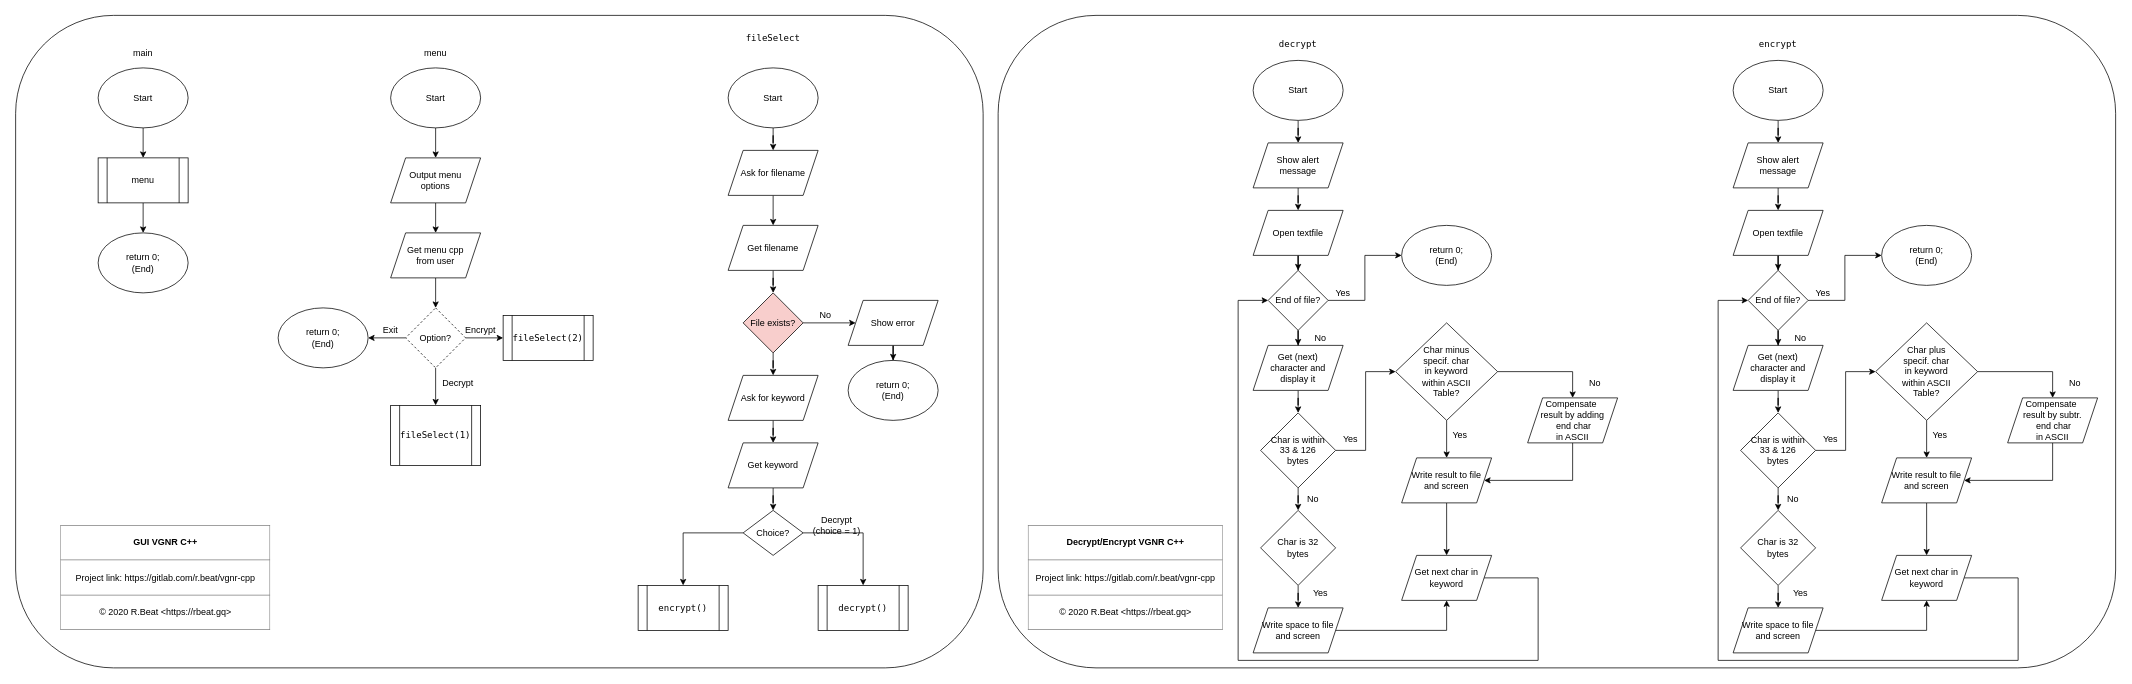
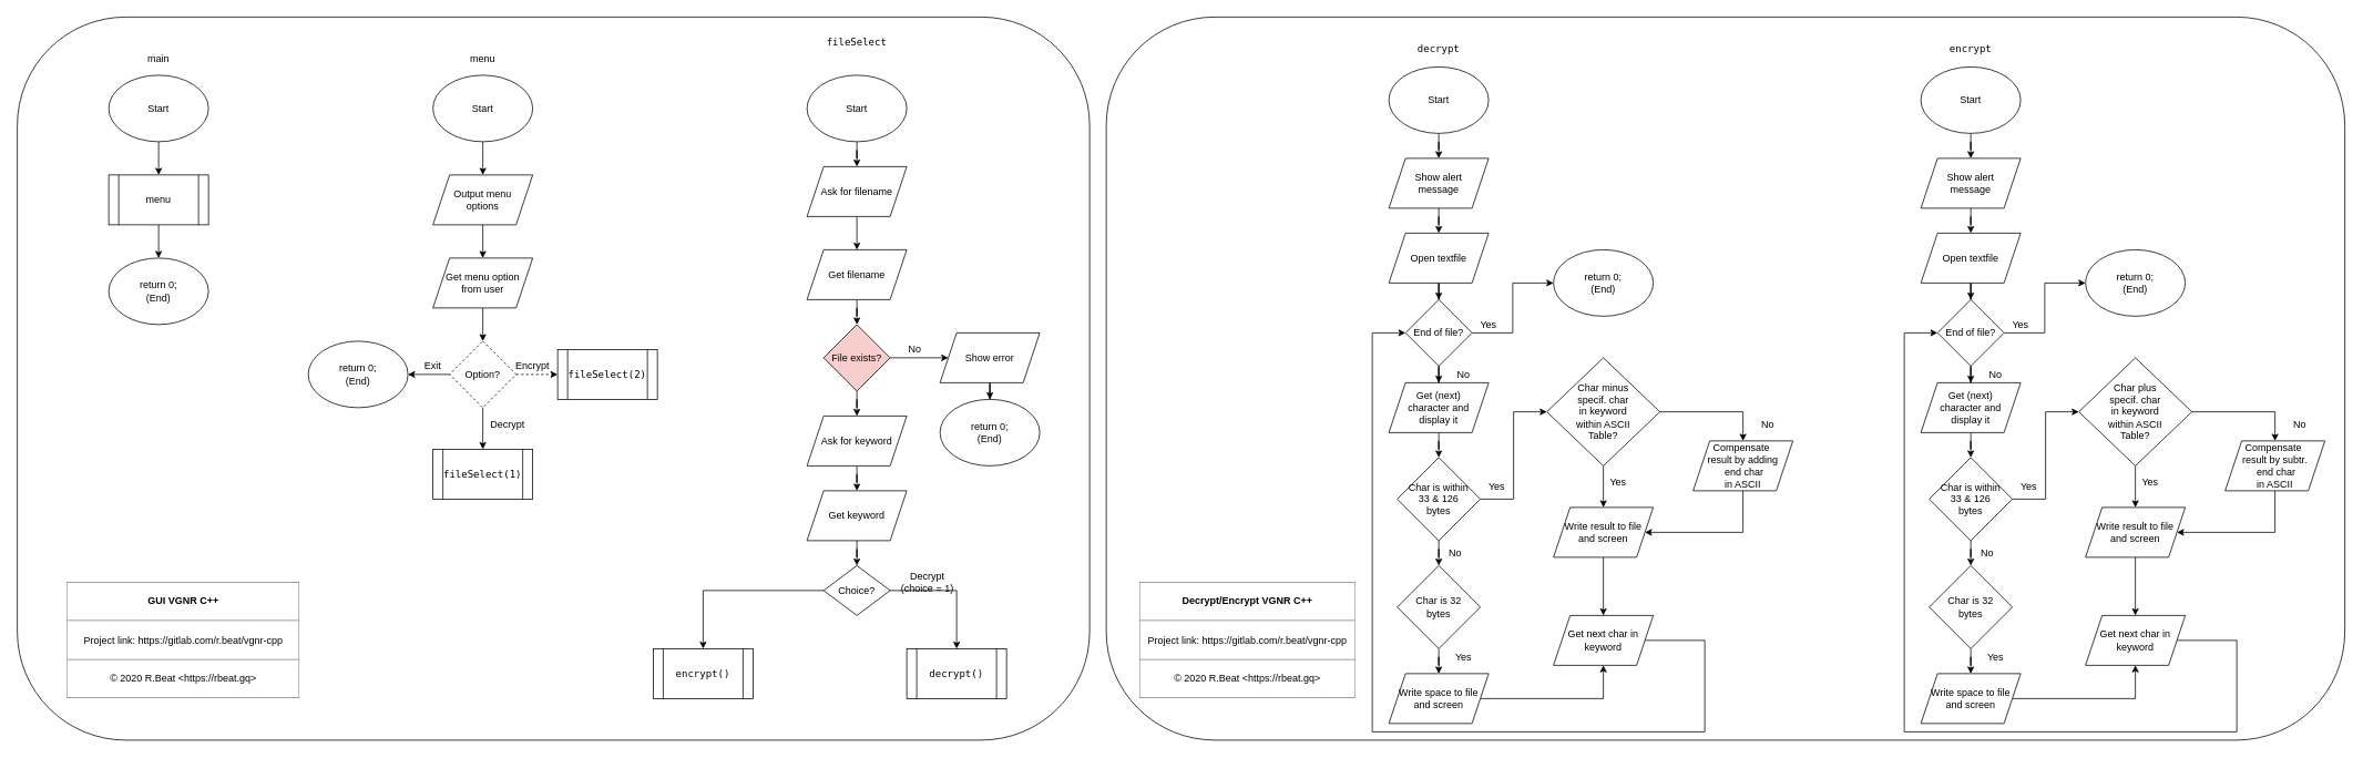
- <mxCell id="15" value="Get menu cpp&lt;br&gt;from user" style="shape=parallelogram;perimeter=parallelogramPerimeter;whiteSpace=wrap;html=1;fixedSize=1;" vertex="1" parent="1"><mxGeometry x="520" y="310" width="120" height="60" as="geometry" /></mxCell>
+ <mxCell id="15" value="Get menu option&lt;br&gt;from user" style="shape=parallelogram;perimeter=parallelogramPerimeter;whiteSpace=wrap;html=1;fixedSize=1;" vertex="1" parent="1"><mxGeometry x="520" y="310" width="120" height="60" as="geometry" /></mxCell>
- <mxCell id="18" value="" style="edgeStyle=orthogonalEdgeStyle;rounded=0;orthogonalLoop=1;jettySize=auto;html=1;" edge="1" parent="1" source="19" target="24"><mxGeometry relative="1" as="geometry" /></mxCell>
+ <mxCell id="18" value="" style="edgeStyle=orthogonalEdgeStyle;rounded=0;orthogonalLoop=1;jettySize=auto;html=1;dashed=1;" edge="1" parent="1" source="19" target="24"><mxGeometry relative="1" as="geometry" /></mxCell>
- <mxCell id="22" value="&lt;code&gt;fileSelect(1)&lt;/code&gt;" style="shape=process;whiteSpace=wrap;html=1;backgroundOutline=1;" vertex="1" parent="1"><mxGeometry x="520" y="540" width="120" height="80" as="geometry" /></mxCell>
+ <mxCell id="22" value="&lt;code&gt;fileSelect(1)&lt;/code&gt;" style="shape=process;whiteSpace=wrap;html=1;backgroundOutline=1;" vertex="1" parent="1"><mxGeometry x="520" y="540" width="120" height="60" as="geometry" /></mxCell>
- <mxCell id="48" value="&lt;code&gt;encrypt()&lt;/code&gt;" style="shape=process;whiteSpace=wrap;html=1;backgroundOutline=1;" vertex="1" parent="1"><mxGeometry x="850" y="780" width="120" height="60" as="geometry" /></mxCell>
+ <mxCell id="48" value="&lt;code&gt;encrypt()&lt;/code&gt;" style="shape=process;whiteSpace=wrap;html=1;backgroundOutline=1;" vertex="1" parent="1"><mxGeometry x="785" y="780" width="120" height="60" as="geometry" /></mxCell>
